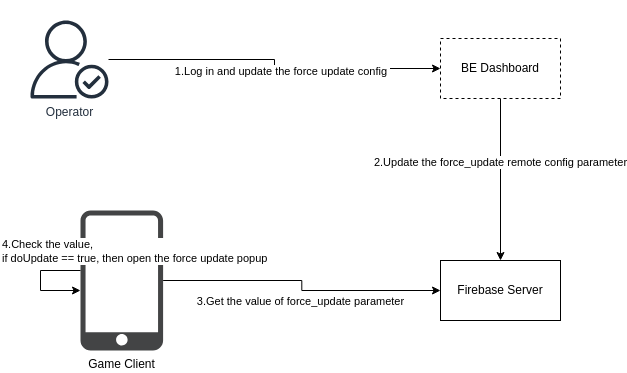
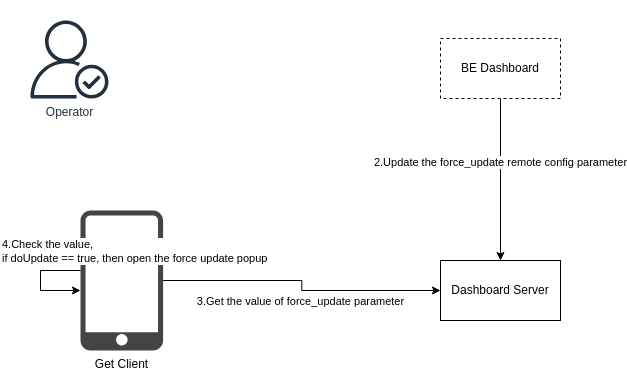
- <mxCell id="9" value="" style="edgeStyle=orthogonalEdgeStyle;rounded=0;orthogonalLoop=1;jettySize=auto;html=1;" edge="1" parent="1" source="11" target="4"><mxGeometry relative="1" as="geometry"><mxPoint x="207" y="59" as="targetPoint" /></mxGeometry></mxCell>
- <mxCell id="10" value="1.Log in and update the force update config&amp;nbsp;" style="edgeLabel;html=1;align=center;verticalAlign=middle;resizable=0;points=[];" vertex="1" connectable="0" parent="9"><mxGeometry x="0.065" y="-2" relative="1" as="geometry"><mxPoint as="offset" /></mxGeometry></mxCell>
- <mxCell id="5" value="Firebase Server" style="rounded=0;whiteSpace=wrap;html=1;" vertex="1" parent="1"><mxGeometry x="430" y="260" width="120" height="60" as="geometry" /></mxCell>
+ <mxCell id="5" value="Dashboard Server" style="rounded=0;whiteSpace=wrap;html=1;" vertex="1" parent="1"><mxGeometry x="430" y="260" width="120" height="60" as="geometry" /></mxCell>
- <mxCell id="8" value="Game Client" style="sketch=0;pointerEvents=1;shadow=0;dashed=0;html=1;strokeColor=none;fillColor=#434445;aspect=fixed;labelPosition=center;verticalLabelPosition=bottom;verticalAlign=top;align=center;outlineConnect=0;shape=mxgraph.vvd.phone;" vertex="1" parent="1"><mxGeometry x="70" y="210" width="82.6" height="140" as="geometry" /></mxCell>
+ <mxCell id="8" value="Get Client" style="sketch=0;pointerEvents=1;shadow=0;dashed=0;html=1;strokeColor=none;fillColor=#434445;aspect=fixed;labelPosition=center;verticalLabelPosition=bottom;verticalAlign=top;align=center;outlineConnect=0;shape=mxgraph.vvd.phone;" vertex="1" parent="1"><mxGeometry x="70" y="210" width="82.6" height="140" as="geometry" /></mxCell>
